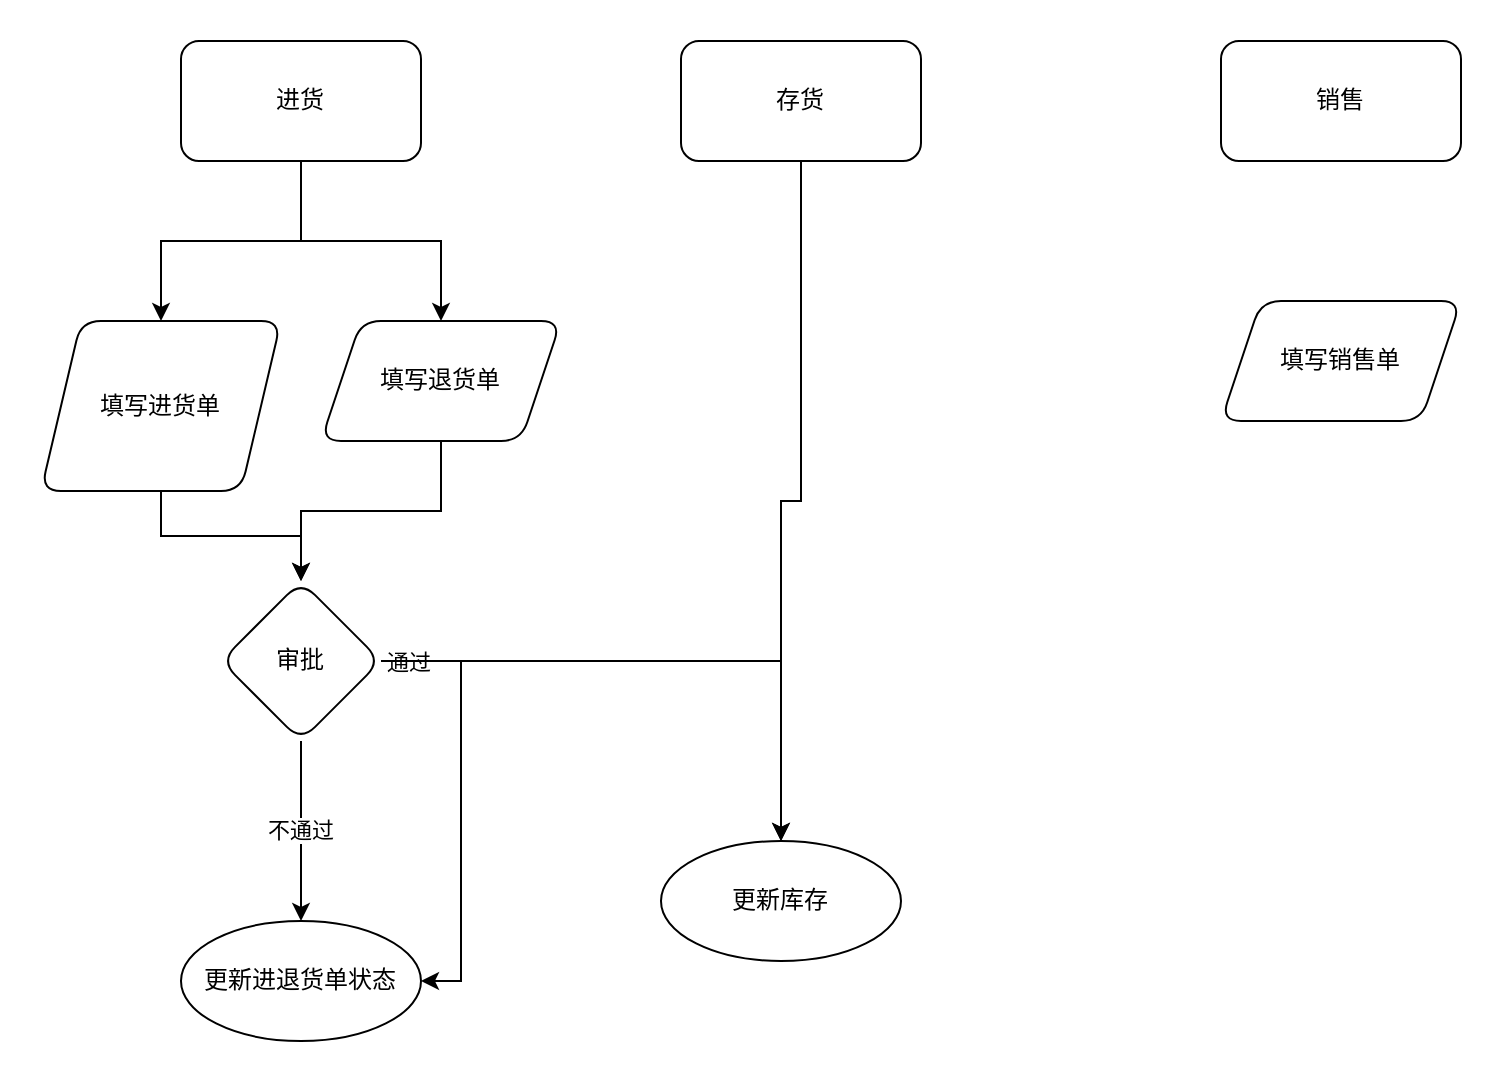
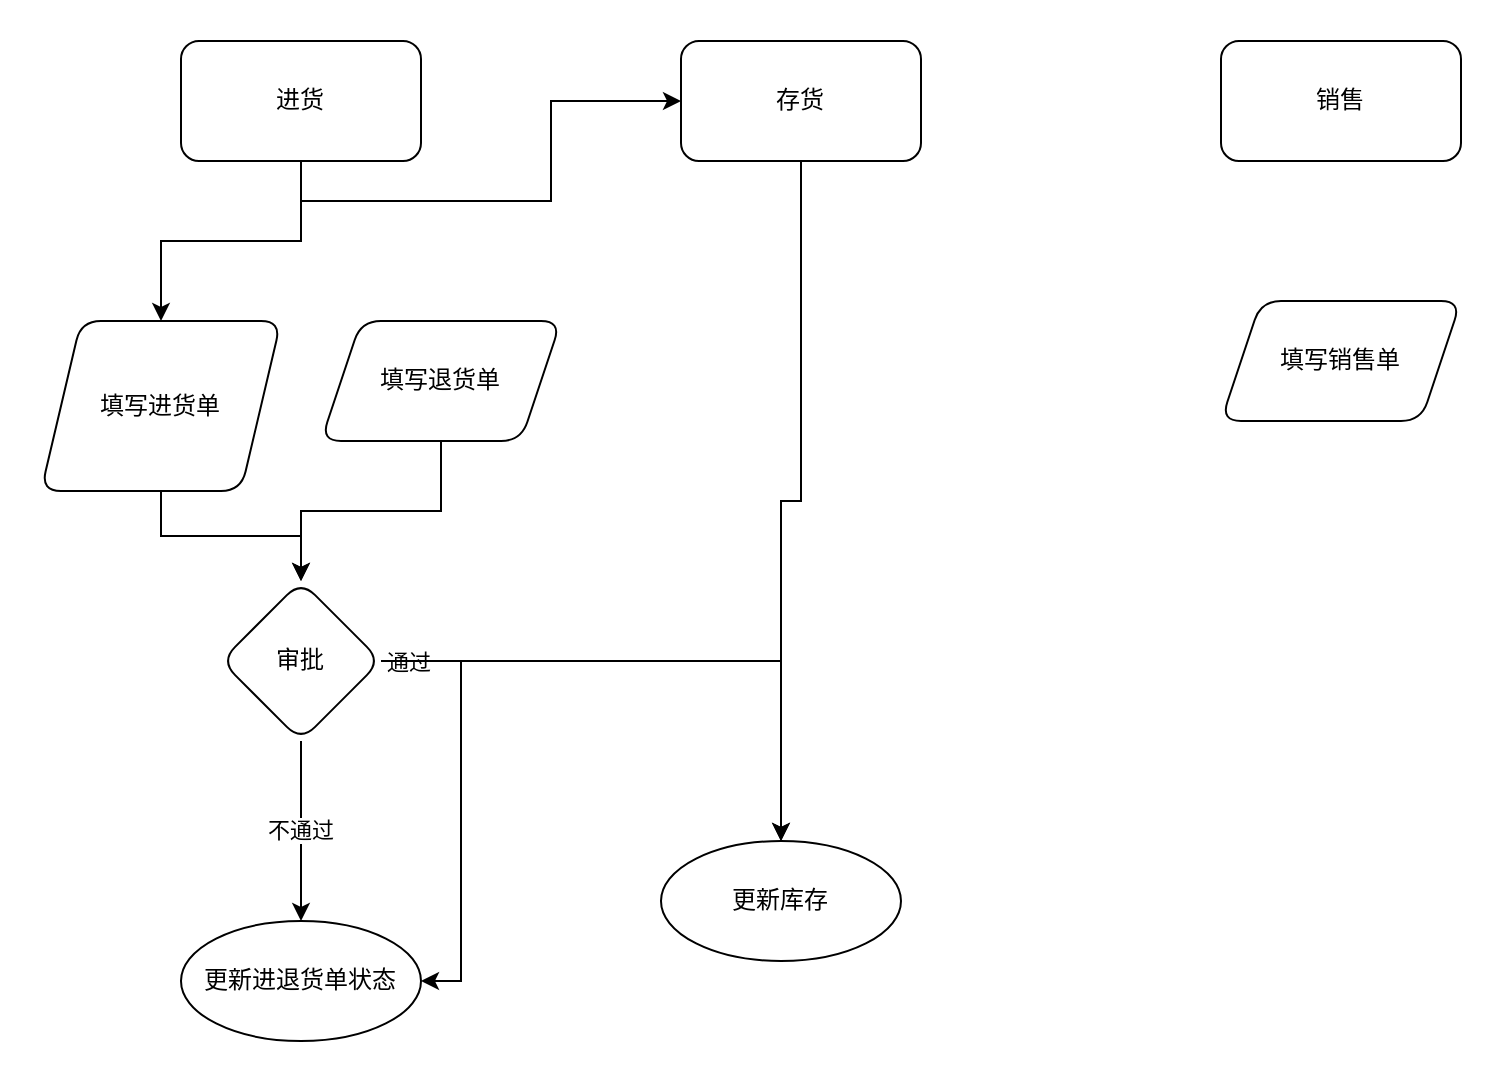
- <mxCell id="4" style="edgeStyle=orthogonalEdgeStyle;rounded=0;orthogonalLoop=1;jettySize=auto;html=1;exitX=0.5;exitY=1;exitDx=0;exitDy=0;entryX=0.5;entryY=0;entryDx=0;entryDy=0;" edge="1" parent="1" source="5" target="18"><mxGeometry relative="1" as="geometry" /></mxCell>
+ <mxCell id="4" style="edgeStyle=orthogonalEdgeStyle;rounded=0;orthogonalLoop=1;jettySize=auto;html=1;exitX=0.5;exitY=1;exitDx=0;exitDy=0;" edge="1" parent="1" source="5" target="7"><mxGeometry relative="1" as="geometry" /></mxCell>
